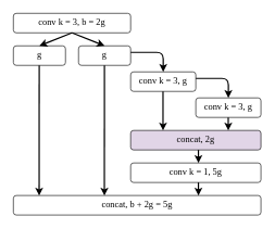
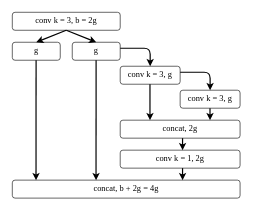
- <mxCell id="7" value="&lt;font style=&quot;font-size: 14px&quot;&gt;concat, 2g&lt;/font&gt;" style="rounded=1;whiteSpace=wrap;html=1;verticalAlign=middle;fontFamily=Times New Roman;fillColor=#e1d5e7;" parent="1" vertex="1"><mxGeometry x="200" y="200" width="200" height="30" as="geometry" /></mxCell>
+ <mxCell id="7" value="&lt;font style=&quot;font-size: 14px&quot;&gt;concat, 2g&lt;/font&gt;" style="rounded=1;whiteSpace=wrap;html=1;verticalAlign=middle;fontFamily=Times New Roman;" parent="1" vertex="1"><mxGeometry x="200" y="200" width="200" height="30" as="geometry" /></mxCell>
- <mxCell id="8" value="&lt;font style=&quot;font-size: 14px&quot;&gt;conv k = 1, 5g&lt;/font&gt;" style="rounded=1;whiteSpace=wrap;html=1;verticalAlign=middle;fontFamily=Times New Roman;" parent="1" vertex="1"><mxGeometry x="200" y="250" width="200" height="30" as="geometry" /></mxCell>
+ <mxCell id="8" value="&lt;font style=&quot;font-size: 14px&quot;&gt;conv k = 1, 2g&lt;/font&gt;" style="rounded=1;whiteSpace=wrap;html=1;verticalAlign=middle;fontFamily=Times New Roman;" parent="1" vertex="1"><mxGeometry x="200" y="250" width="200" height="30" as="geometry" /></mxCell>
- <mxCell id="9" value="&lt;font style=&quot;font-size: 14px&quot;&gt;concat, b + 2g = 5g&lt;/font&gt;" style="rounded=1;whiteSpace=wrap;html=1;verticalAlign=middle;fontFamily=Times New Roman;" parent="1" vertex="1"><mxGeometry x="20" y="300" width="380" height="30" as="geometry" /></mxCell>
+ <mxCell id="9" value="&lt;font style=&quot;font-size: 14px&quot;&gt;concat, b + 2g = 4g&lt;/font&gt;" style="rounded=1;whiteSpace=wrap;html=1;verticalAlign=middle;fontFamily=Times New Roman;" parent="1" vertex="1"><mxGeometry x="20" y="300" width="380" height="30" as="geometry" /></mxCell>
